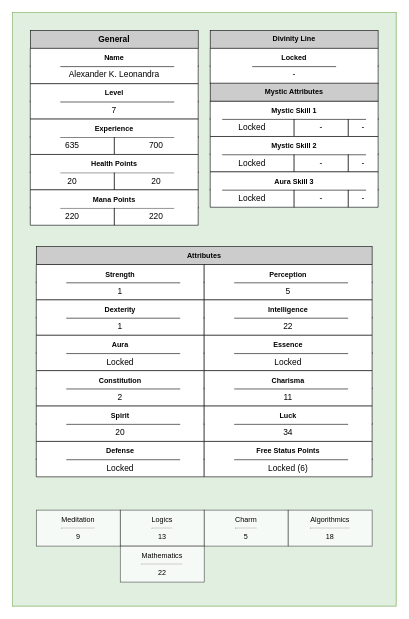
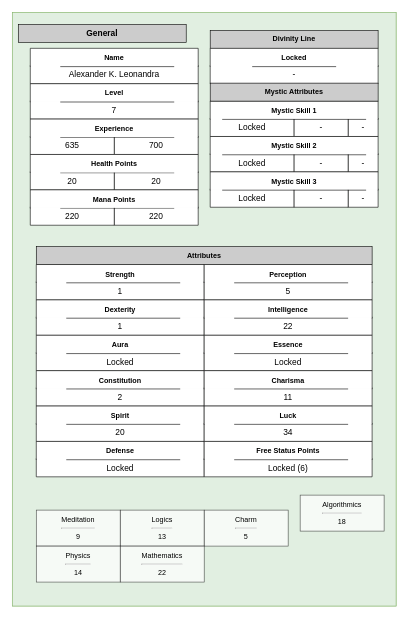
- <mxCell id="4" value="&lt;b&gt;&lt;font style=&quot;font-size: 14px;&quot; color=&quot;#000000&quot;&gt;General&lt;/font&gt;&lt;/b&gt;" style="rounded=1;whiteSpace=wrap;html=1;fillColor=#CCCCCC;strokeColor=#000000;arcSize=0;" parent="1" vertex="1"><mxGeometry x="50" y="50" width="280" height="30" as="geometry" /></mxCell>
+ <mxCell id="4" value="&lt;b&gt;&lt;font style=&quot;font-size: 14px;&quot; color=&quot;#000000&quot;&gt;General&lt;/font&gt;&lt;/b&gt;" style="rounded=1;whiteSpace=wrap;html=1;fillColor=#CCCCCC;strokeColor=#000000;arcSize=0;" parent="1" vertex="1"><mxGeometry x="30" y="40" width="280" height="30" as="geometry" /></mxCell>
- <mxCell id="41" value="&lt;font size=&quot;1&quot; style=&quot;&quot; color=&quot;#000000&quot;&gt;&lt;b style=&quot;font-size: 12px;&quot;&gt;Aura Skill 3&lt;/b&gt;&lt;/font&gt;" style="shape=partialRectangle;whiteSpace=wrap;html=1;bottom=1;right=1;left=1;top=0;fillColor=#FFFFFF;routingCenterX=-0.5;shadow=0;comic=0;strokeColor=#000000;fontSize=17;direction=west;" vertex="1" parent="1"><mxGeometry x="350" y="286" width="280" height="30" as="geometry" /></mxCell>
+ <mxCell id="41" value="&lt;font size=&quot;1&quot; style=&quot;&quot; color=&quot;#000000&quot;&gt;&lt;b style=&quot;font-size: 12px;&quot;&gt;Mystic Skill 3&lt;/b&gt;&lt;/font&gt;" style="shape=partialRectangle;whiteSpace=wrap;html=1;bottom=1;right=1;left=1;top=0;fillColor=#FFFFFF;routingCenterX=-0.5;shadow=0;comic=0;strokeColor=#000000;fontSize=17;direction=west;" vertex="1" parent="1"><mxGeometry x="350" y="286" width="280" height="30" as="geometry" /></mxCell>
- <mxCell id="84" value="Algorithmics&lt;hr&gt;18" style="rounded=0;whiteSpace=wrap;html=1;shadow=0;comic=0;pointerEvents=1;strokeColor=#000000;strokeWidth=1;fontFamily=Helvetica;fontSize=12;fillColor=#FFFFFF;opacity=70;fontColor=#000000;" vertex="1" parent="1"><mxGeometry x="480" y="850" width="140" height="60" as="geometry" /></mxCell>
+ <mxCell id="84" value="Algorithmics&lt;hr&gt;18" style="rounded=0;whiteSpace=wrap;html=1;shadow=0;comic=0;pointerEvents=1;strokeColor=#000000;strokeWidth=1;fontFamily=Helvetica;fontSize=12;fillColor=#FFFFFF;opacity=70;fontColor=#000000;" vertex="1" parent="1"><mxGeometry x="500" y="825" width="140" height="60" as="geometry" /></mxCell>
+ <mxCell id="83" value="Physics&lt;hr&gt;14" style="rounded=0;whiteSpace=wrap;html=1;shadow=0;comic=0;pointerEvents=1;strokeColor=#000000;strokeWidth=1;fontFamily=Helvetica;fontSize=12;fillColor=#FFFFFF;opacity=70;fontColor=#000000;" vertex="1" parent="1"><mxGeometry x="60" y="910" width="140" height="60" as="geometry" /></mxCell>
